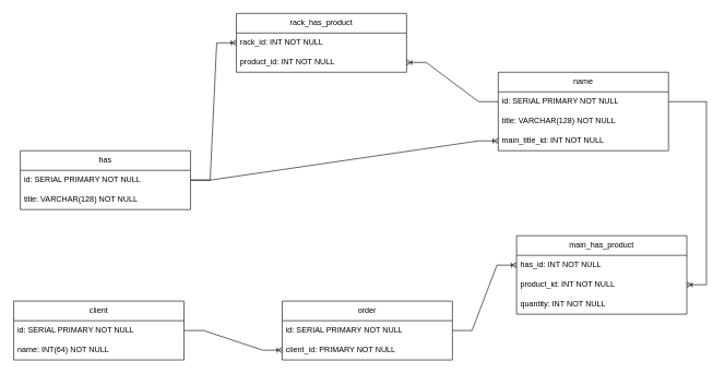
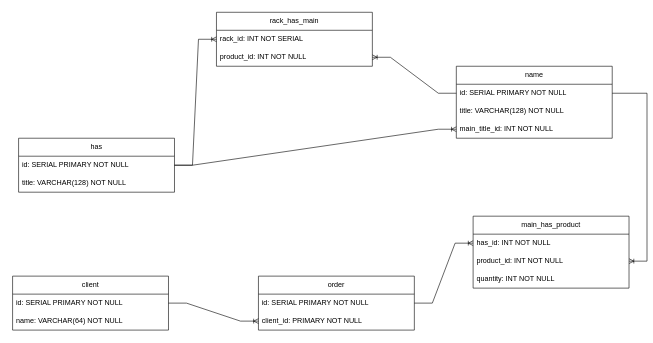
- <mxCell id="10" value="rack_has_product" style="swimlane;fontStyle=0;childLayout=stackLayout;horizontal=1;startSize=30;horizontalStack=0;resizeParent=1;resizeParentMax=0;resizeLast=0;collapsible=1;marginBottom=0;whiteSpace=wrap;html=1;" parent="1" vertex="1"><mxGeometry y="20" width="260" height="90" as="geometry" x="360" /></mxCell>
+ <mxCell id="10" value="rack_has_main" style="swimlane;fontStyle=0;childLayout=stackLayout;horizontal=1;startSize=30;horizontalStack=0;resizeParent=1;resizeParentMax=0;resizeLast=0;collapsible=1;marginBottom=0;whiteSpace=wrap;html=1;" parent="1" vertex="1"><mxGeometry y="20" width="260" height="90" as="geometry" x="360" /></mxCell>
- <mxCell id="11" value="rack_id: INT NOT NULL" style="text;strokeColor=none;fillColor=none;align=left;verticalAlign=middle;spacingLeft=4;spacingRight=4;overflow=hidden;points=[[0,0.5],[1,0.5]];portConstraint=eastwest;rotatable=0;whiteSpace=wrap;html=1;" parent="10" vertex="1"><mxGeometry y="30" width="260" height="30" as="geometry" /></mxCell>
+ <mxCell id="11" value="rack_id: INT NOT SERIAL" style="text;strokeColor=none;fillColor=none;align=left;verticalAlign=middle;spacingLeft=4;spacingRight=4;overflow=hidden;points=[[0,0.5],[1,0.5]];portConstraint=eastwest;rotatable=0;whiteSpace=wrap;html=1;" parent="10" vertex="1"><mxGeometry y="30" width="260" height="30" as="geometry" /></mxCell>
- <mxCell id="26" value="name: INT(64) NOT NULL" style="text;strokeColor=none;fillColor=none;align=left;verticalAlign=middle;spacingLeft=4;spacingRight=4;overflow=hidden;points=[[0,0.5],[1,0.5]];portConstraint=eastwest;rotatable=0;whiteSpace=wrap;html=1;" vertex="1" parent="24"><mxGeometry y="60" width="260" height="30" as="geometry" /></mxCell>
+ <mxCell id="26" value="name: VARCHAR(64) NOT NULL" style="text;strokeColor=none;fillColor=none;align=left;verticalAlign=middle;spacingLeft=4;spacingRight=4;overflow=hidden;points=[[0,0.5],[1,0.5]];portConstraint=eastwest;rotatable=0;whiteSpace=wrap;html=1;" vertex="1" parent="24"><mxGeometry y="60" width="260" height="30" as="geometry" /></mxCell>
